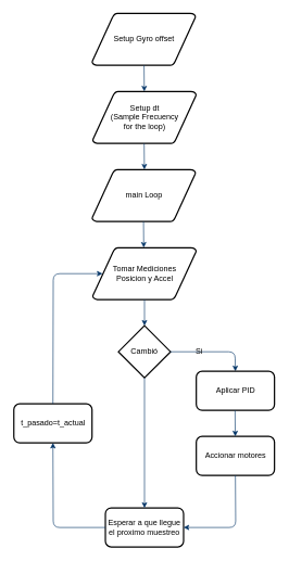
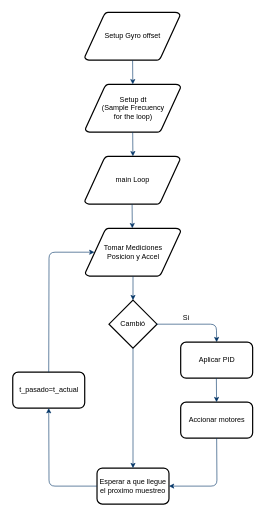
- <mxCell id="12" value="Si" style="text;html=1;strokeColor=none;fillColor=none;align=center;verticalAlign=middle;whiteSpace=wrap;rounded=0;strokeWidth=2;fontFamily=Helvetica;fontSize=12;fontColor=default;" vertex="1" parent="1"><mxGeometry x="275" y="525" width="60" height="30" as="geometry" /></mxCell>
+ <mxCell id="12" value="Si" style="text;html=1;strokeColor=none;fillColor=none;align=center;verticalAlign=middle;whiteSpace=wrap;rounded=0;strokeWidth=2;fontFamily=Helvetica;fontSize=12;fontColor=default;" vertex="1" parent="1"><mxGeometry x="280" y="515" width="60" height="30" as="geometry" /></mxCell>
